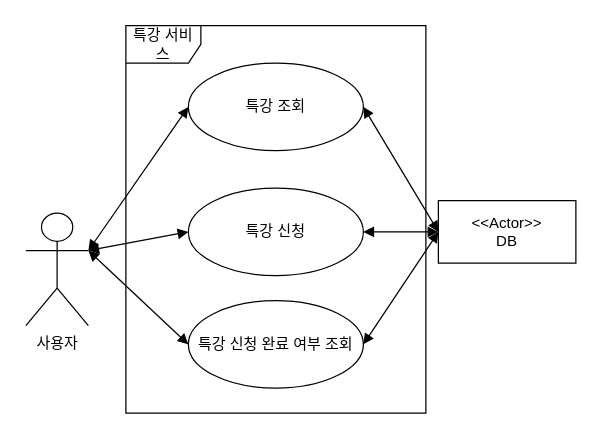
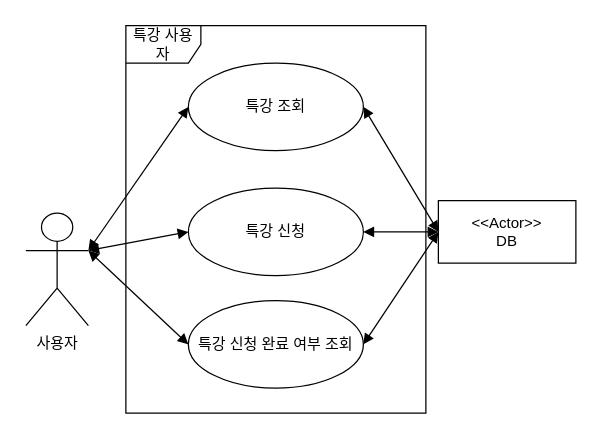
- <mxCell id="8" value="특강 서비스" style="shape=umlFrame;whiteSpace=wrap;html=1;pointerEvents=0;" vertex="1" parent="1"><mxGeometry x="100" y="20" width="240" height="310" as="geometry" /></mxCell>
+ <mxCell id="8" value="특강 사용자" style="shape=umlFrame;whiteSpace=wrap;html=1;pointerEvents=0;" vertex="1" parent="1"><mxGeometry x="100" y="20" width="240" height="310" as="geometry" /></mxCell>
